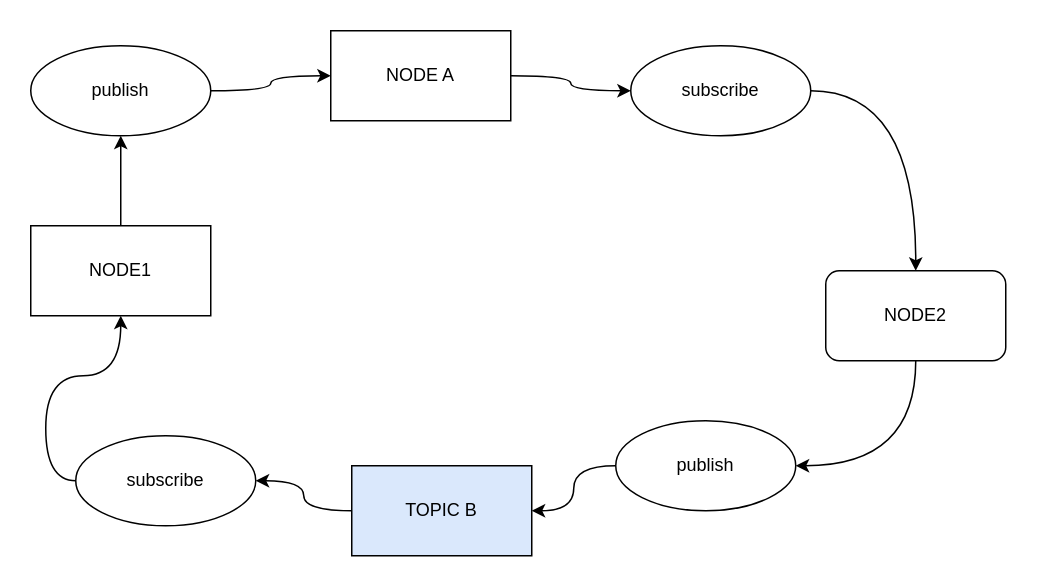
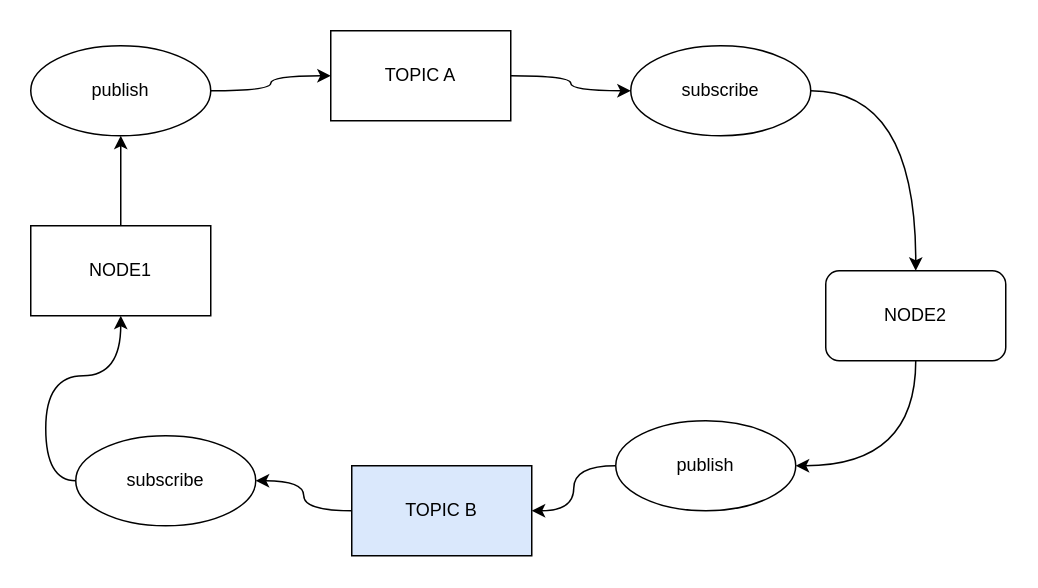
- <mxCell id="9" value="NODE A" style="whiteSpace=wrap;html=1;rounded=0;" vertex="1" parent="1"><mxGeometry x="220" y="20" width="120" height="60" as="geometry" /></mxCell>
+ <mxCell id="9" value="TOPIC A" style="whiteSpace=wrap;html=1;rounded=0;" vertex="1" parent="1"><mxGeometry x="220" y="20" width="120" height="60" as="geometry" /></mxCell>
